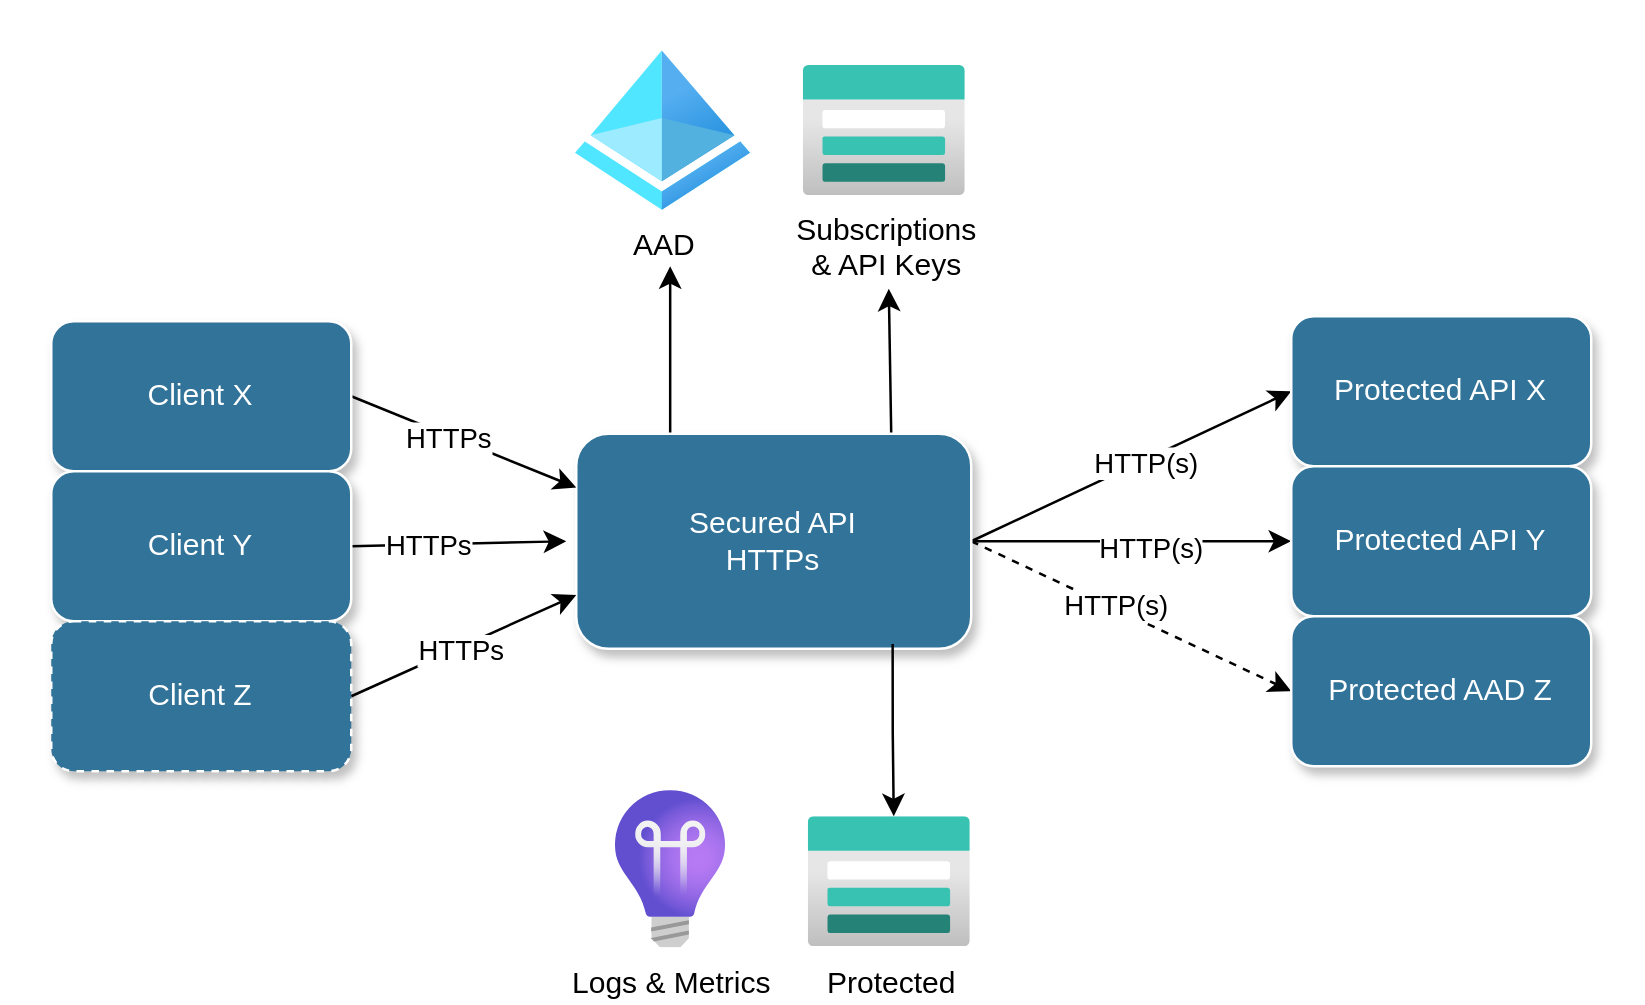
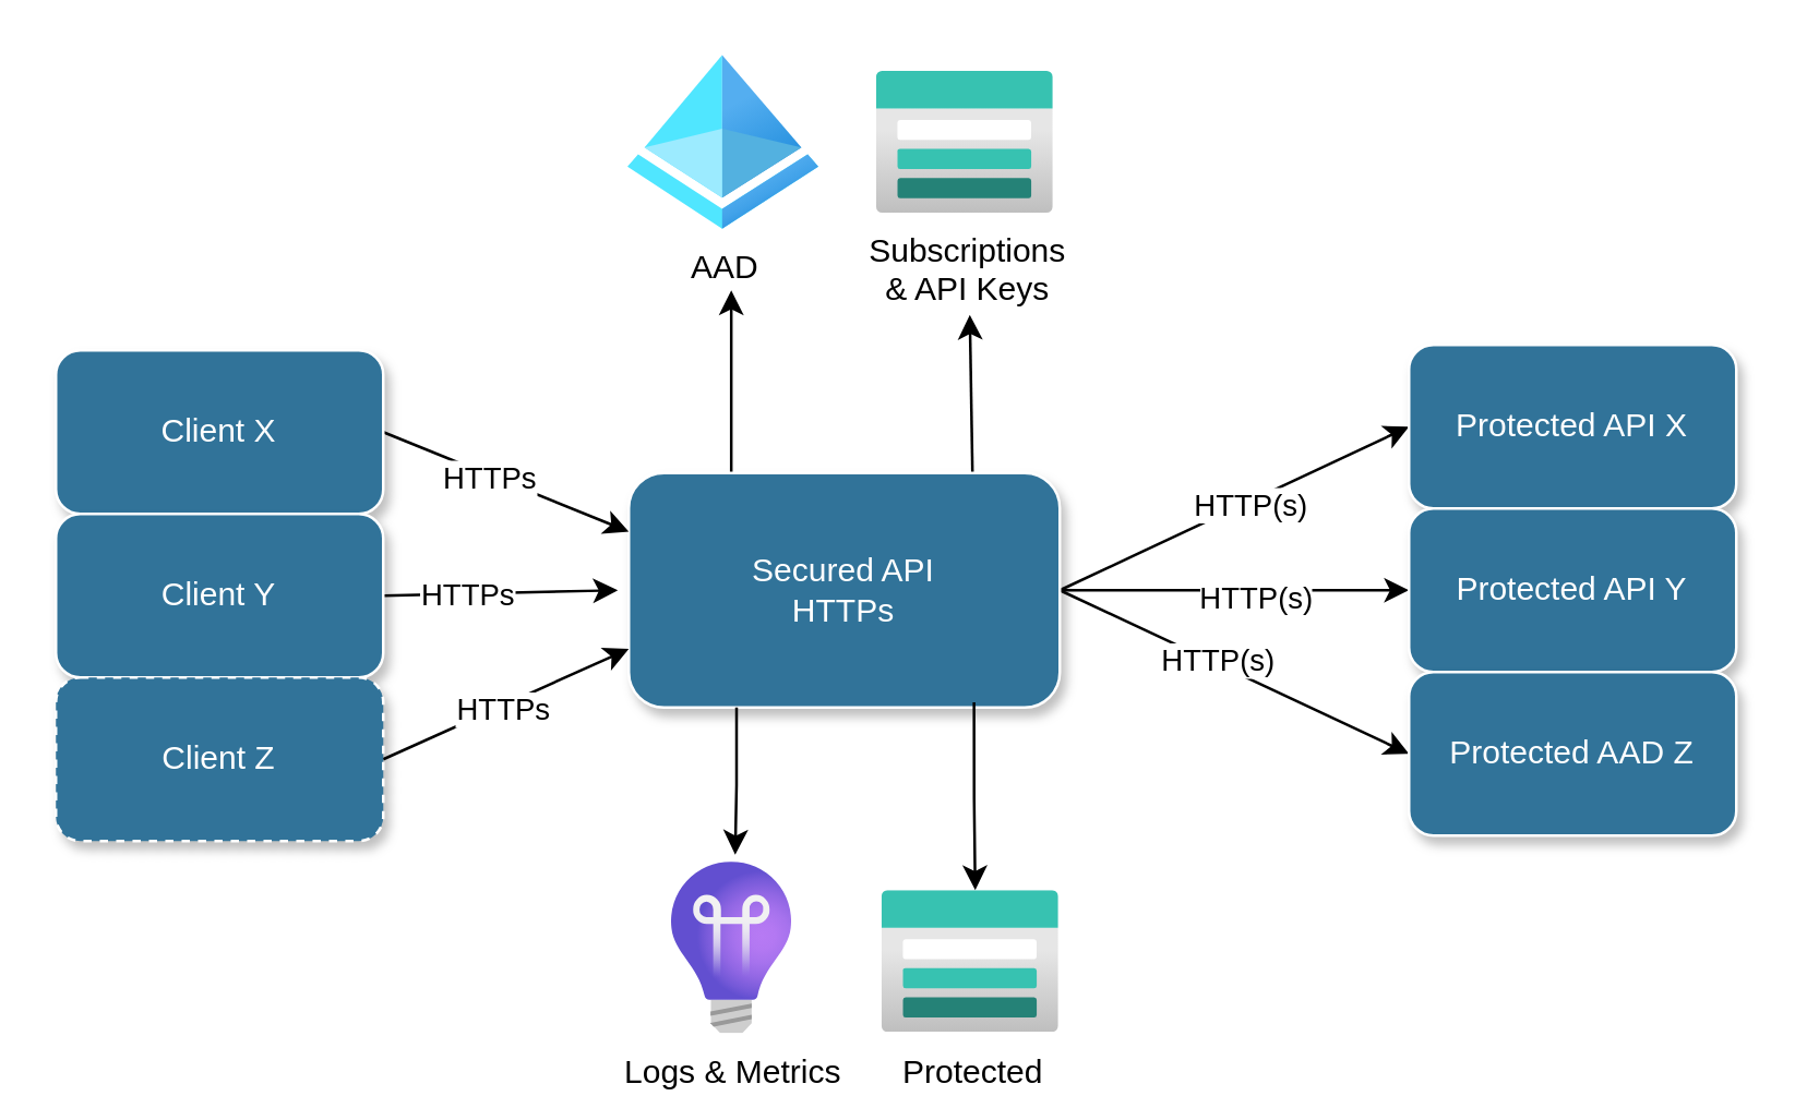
- <mxCell id="10" style="rounded=0;orthogonalLoop=1;jettySize=auto;html=1;entryX=0;entryY=0.5;entryDx=0;entryDy=0;exitX=1;exitY=0.5;exitDx=0;exitDy=0;dashed=1;" parent="1" source="14" target="17" edge="1"><mxGeometry relative="1" as="geometry"><mxPoint x="416" y="276" as="sourcePoint" /><mxPoint x="516" y="269" as="targetPoint" /></mxGeometry></mxCell>
+ <mxCell id="10" style="rounded=0;orthogonalLoop=1;jettySize=auto;html=1;entryX=0;entryY=0.5;entryDx=0;entryDy=0;exitX=1;exitY=0.5;exitDx=0;exitDy=0;" parent="1" source="14" target="17" edge="1"><mxGeometry relative="1" as="geometry"><mxPoint x="416" y="276" as="sourcePoint" /><mxPoint x="516" y="269" as="targetPoint" /></mxGeometry></mxCell>
+ <mxCell id="19" style="edgeStyle=orthogonalEdgeStyle;rounded=0;orthogonalLoop=1;jettySize=auto;html=1;exitX=0.25;exitY=1;exitDx=0;exitDy=0;entryX=0.523;entryY=-0.048;entryDx=0;entryDy=0;entryPerimeter=0;" parent="1" source="14" target="2" edge="1"><mxGeometry relative="1" as="geometry" /></mxCell>
